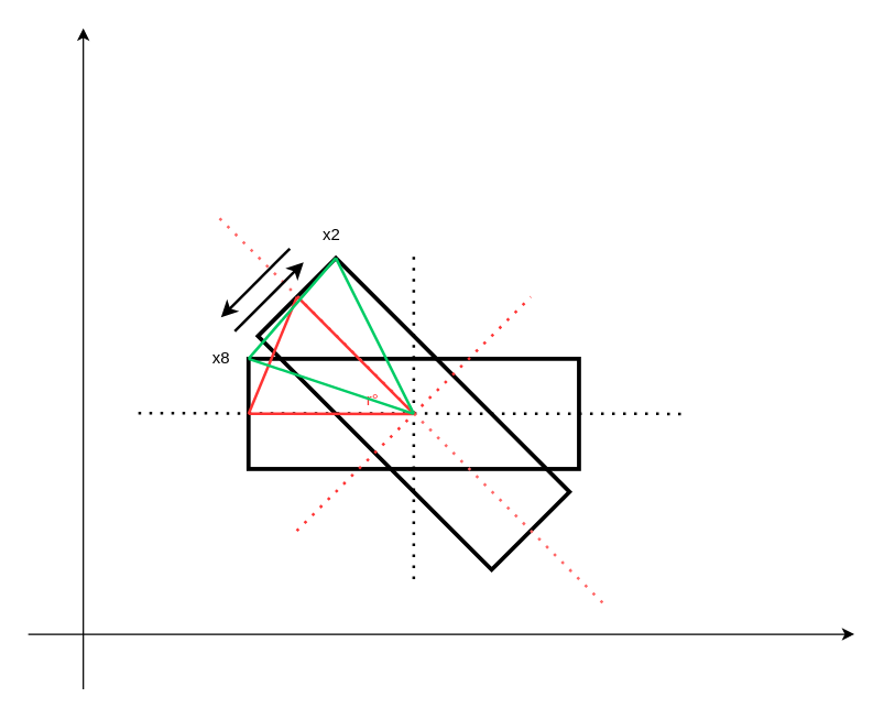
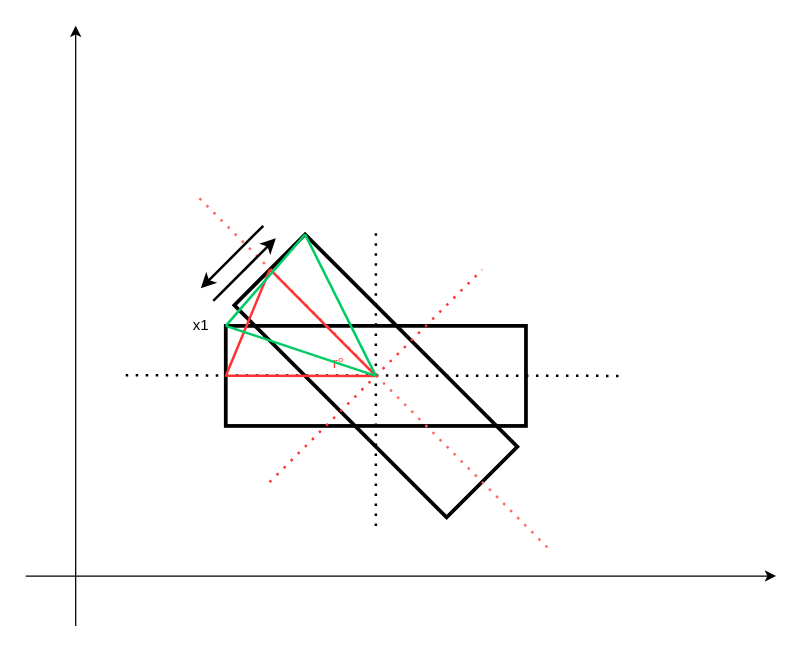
- <mxCell id="20" value="x2" style="text;html=1;align=center;verticalAlign=middle;resizable=0;points=[];autosize=1;strokeColor=none;fillColor=none;" parent="1" vertex="1"><mxGeometry x="225" y="160" width="30" height="20" as="geometry" /></mxCell>
- <mxCell id="19" value="x8" style="text;html=1;align=center;verticalAlign=middle;resizable=0;points=[];autosize=1;strokeColor=none;fillColor=none;" parent="1" vertex="1"><mxGeometry x="145" y="250" width="30" height="20" as="geometry" /></mxCell>
+ <mxCell id="19" value="x1" style="text;html=1;align=center;verticalAlign=middle;resizable=0;points=[];autosize=1;strokeColor=none;fillColor=none;" parent="1" vertex="1"><mxGeometry x="145" y="250" width="30" height="20" as="geometry" /></mxCell>
